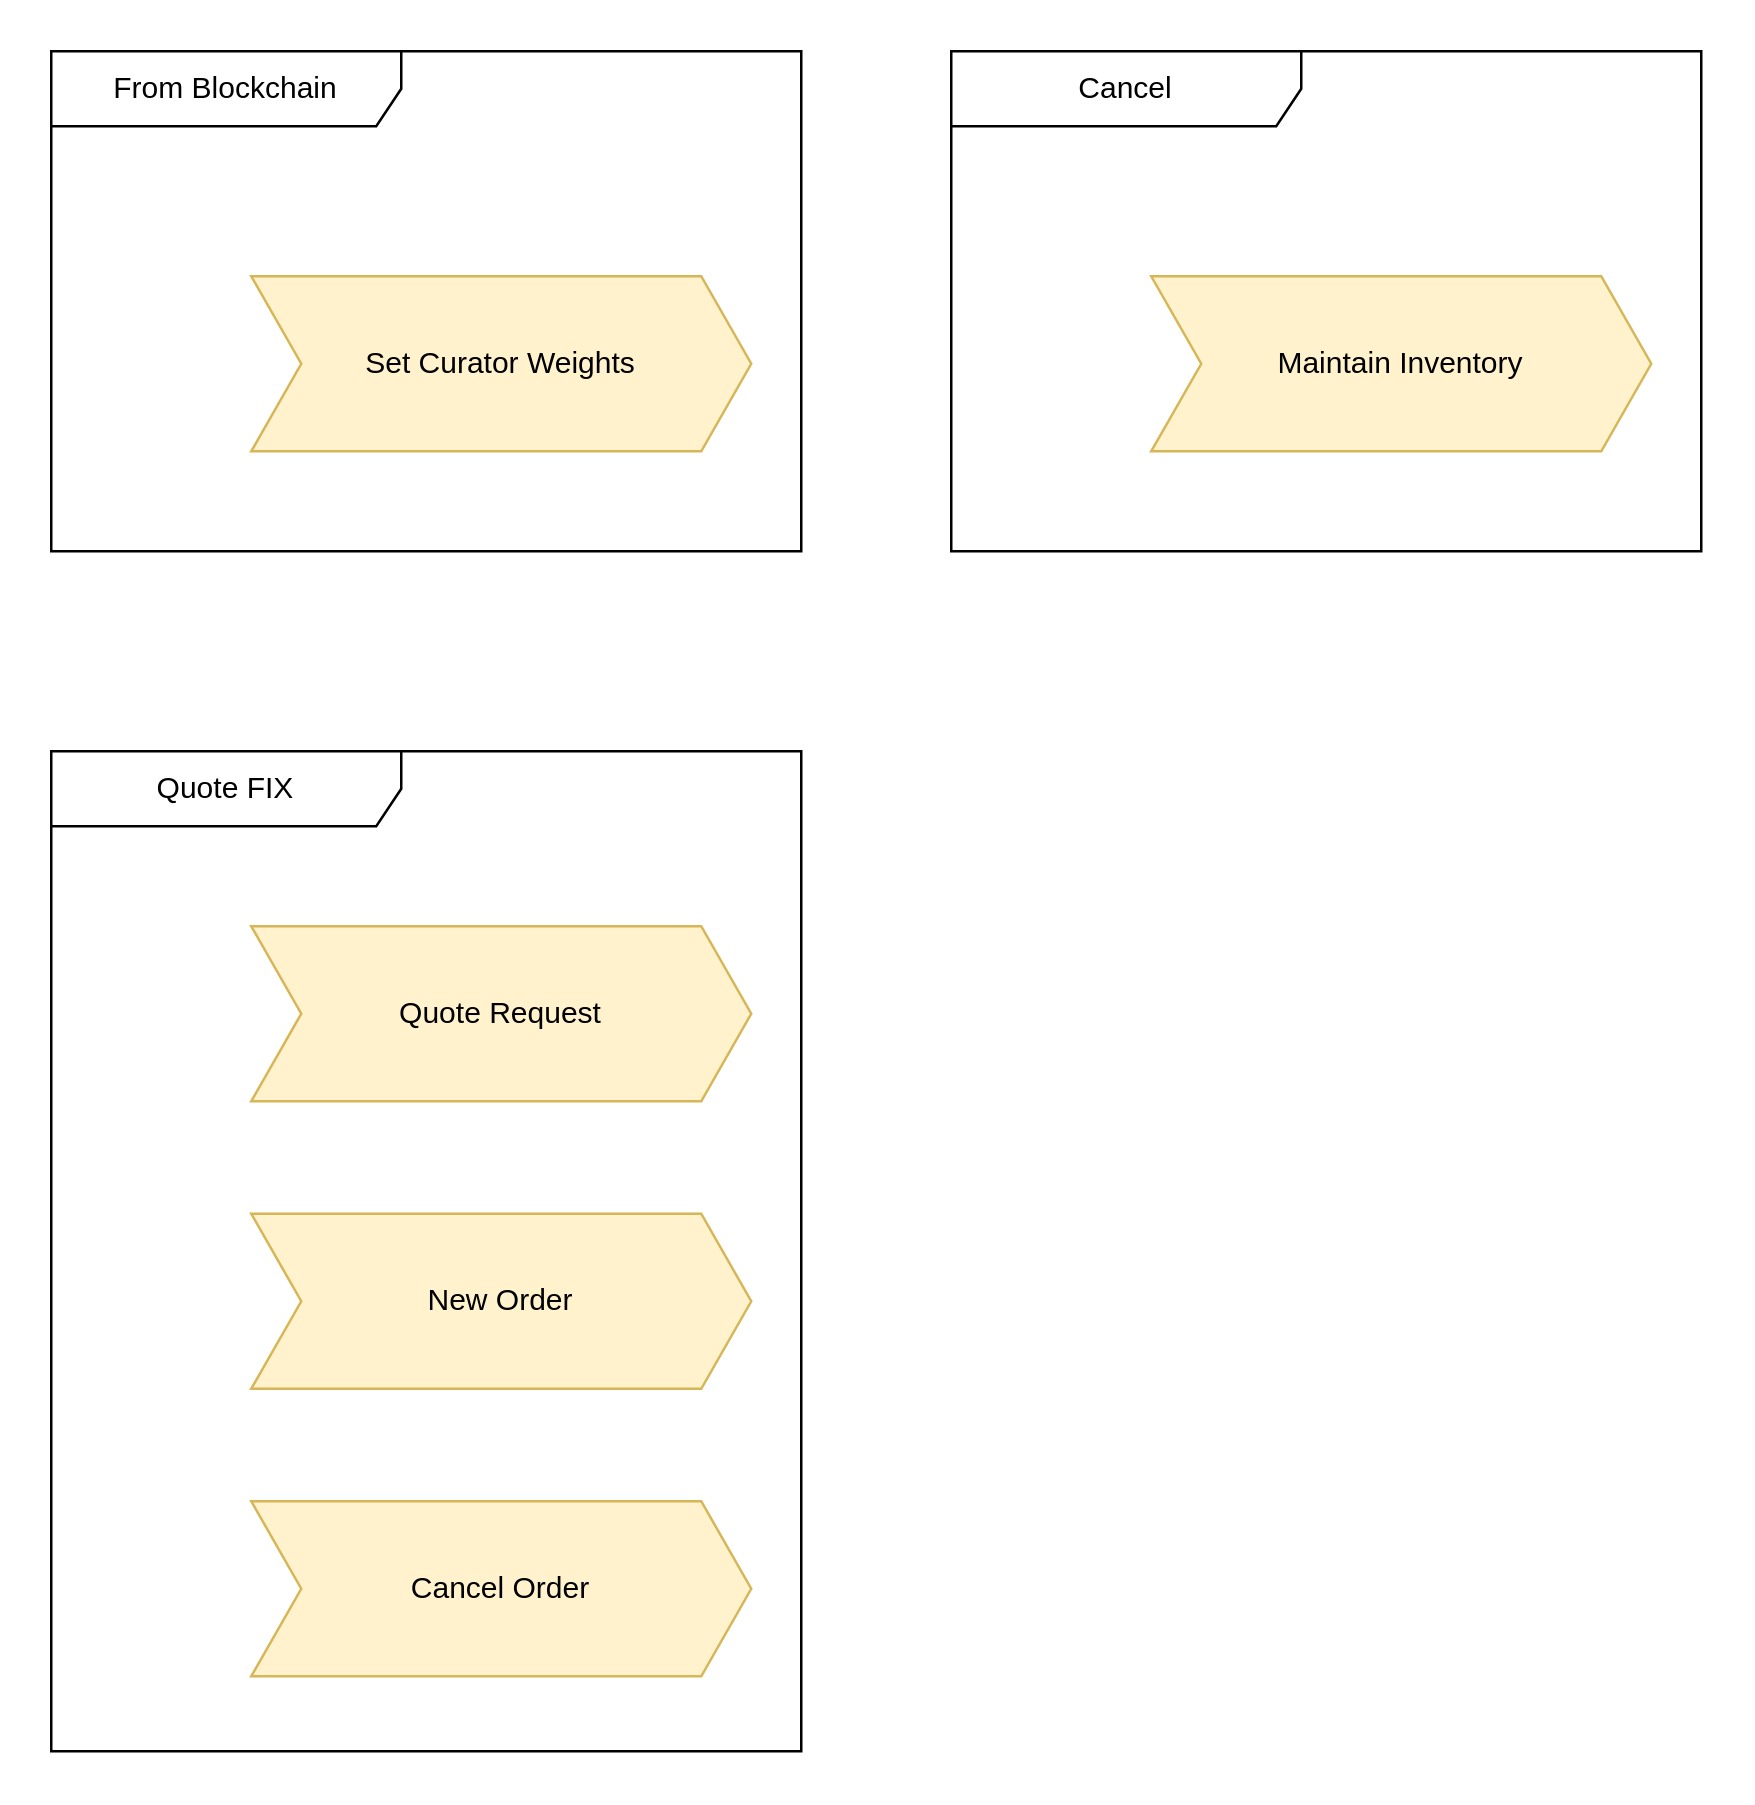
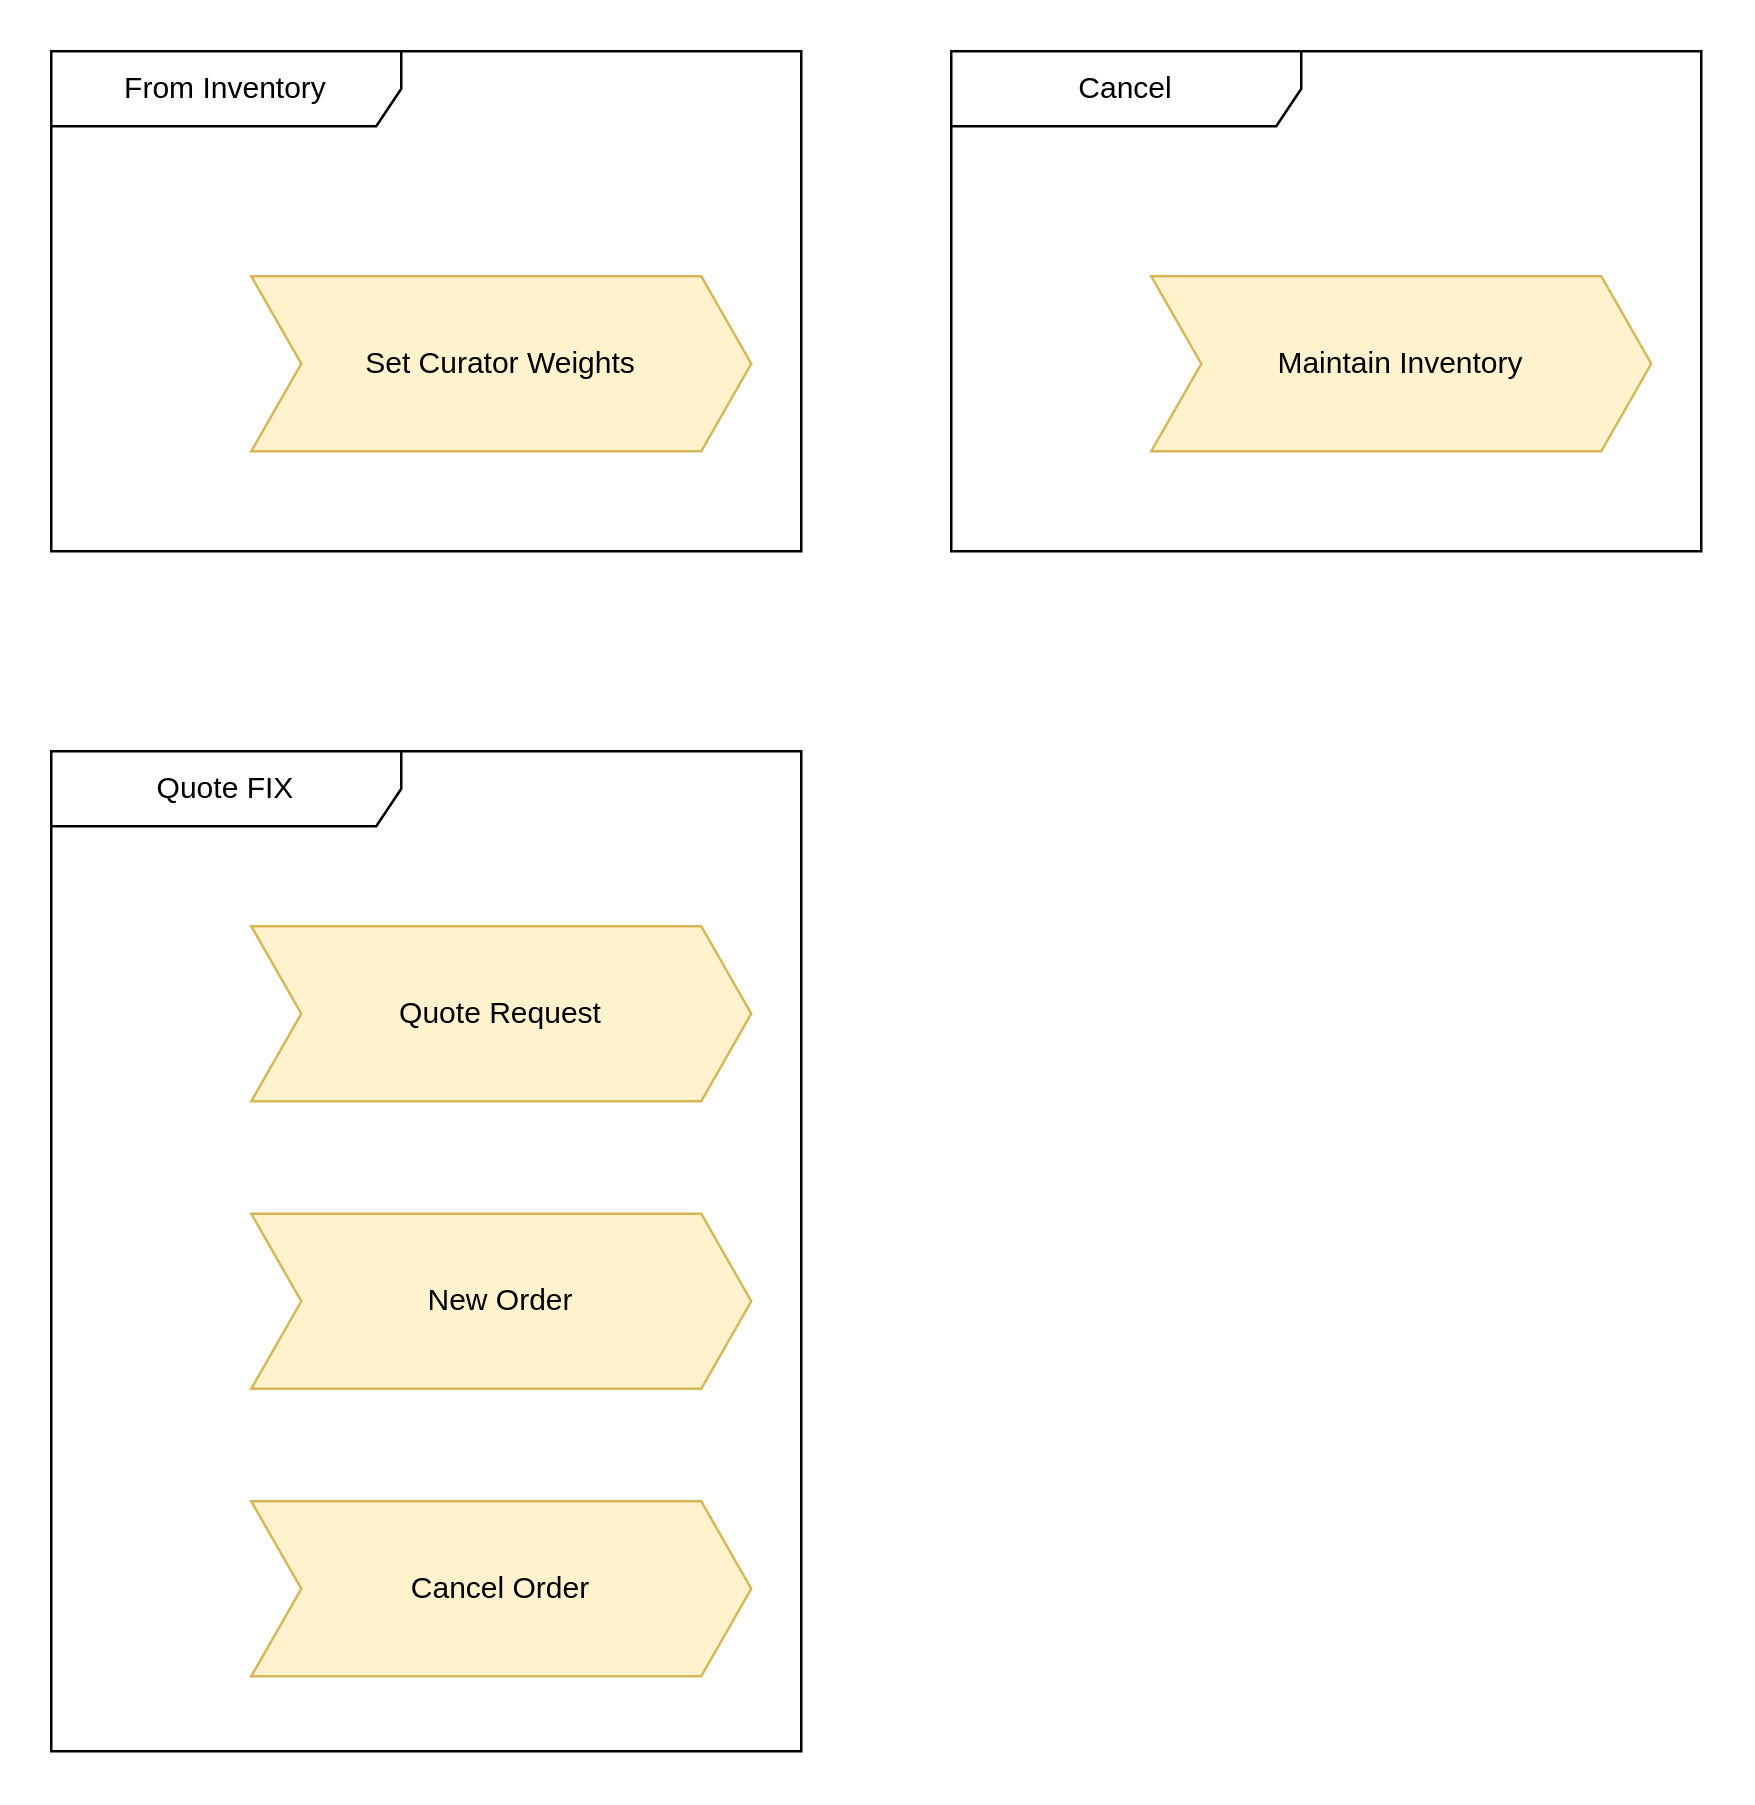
- <mxCell id="7" value="From Blockchain" style="shape=umlFrame;whiteSpace=wrap;html=1;pointerEvents=0;width=140;height=30;" vertex="1" parent="1"><mxGeometry x="20" y="20" width="300" height="200" as="geometry" /></mxCell>
+ <mxCell id="7" value="From Inventory" style="shape=umlFrame;whiteSpace=wrap;html=1;pointerEvents=0;width=140;height=30;" vertex="1" parent="1"><mxGeometry x="20" y="20" width="300" height="200" as="geometry" /></mxCell>
